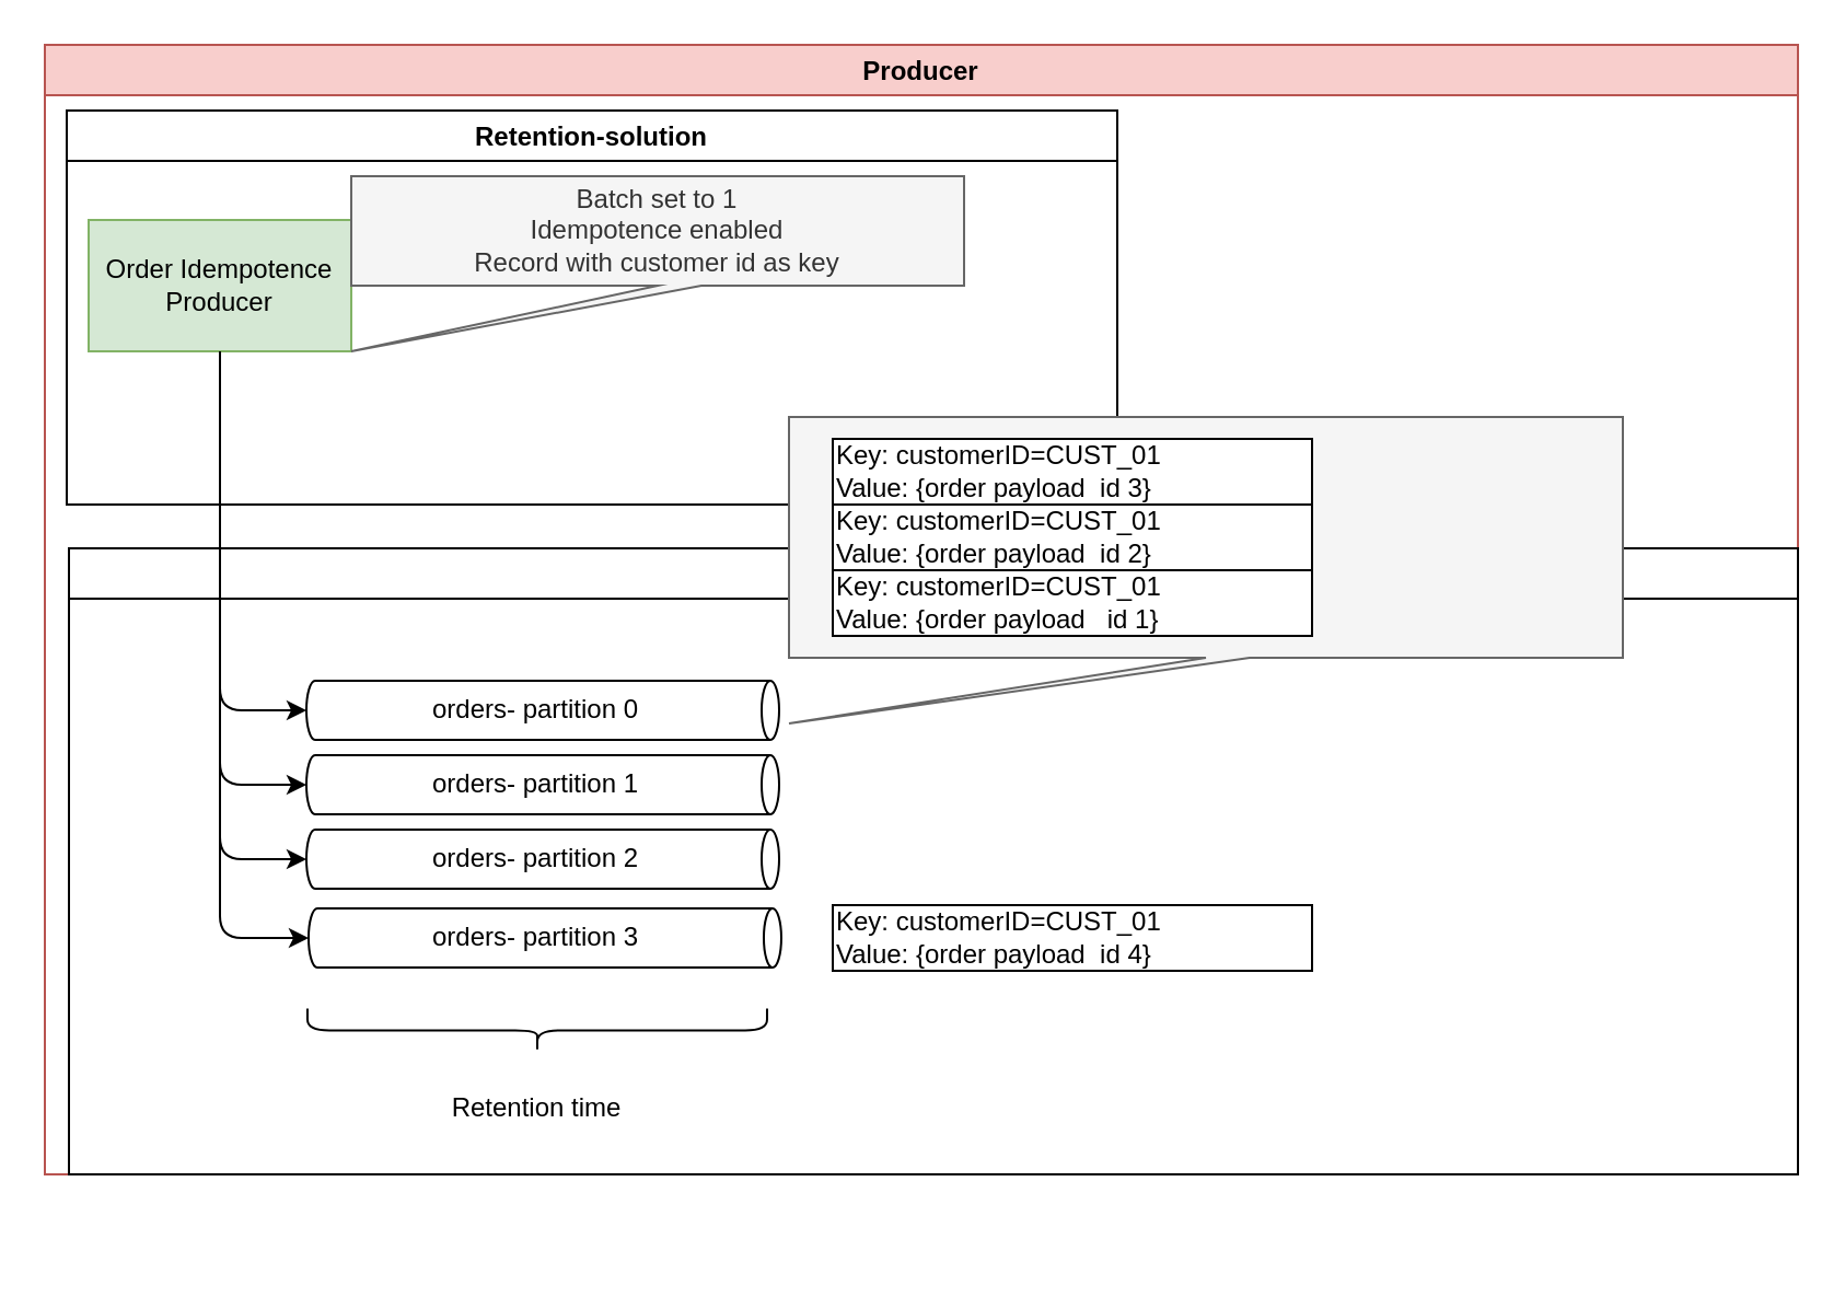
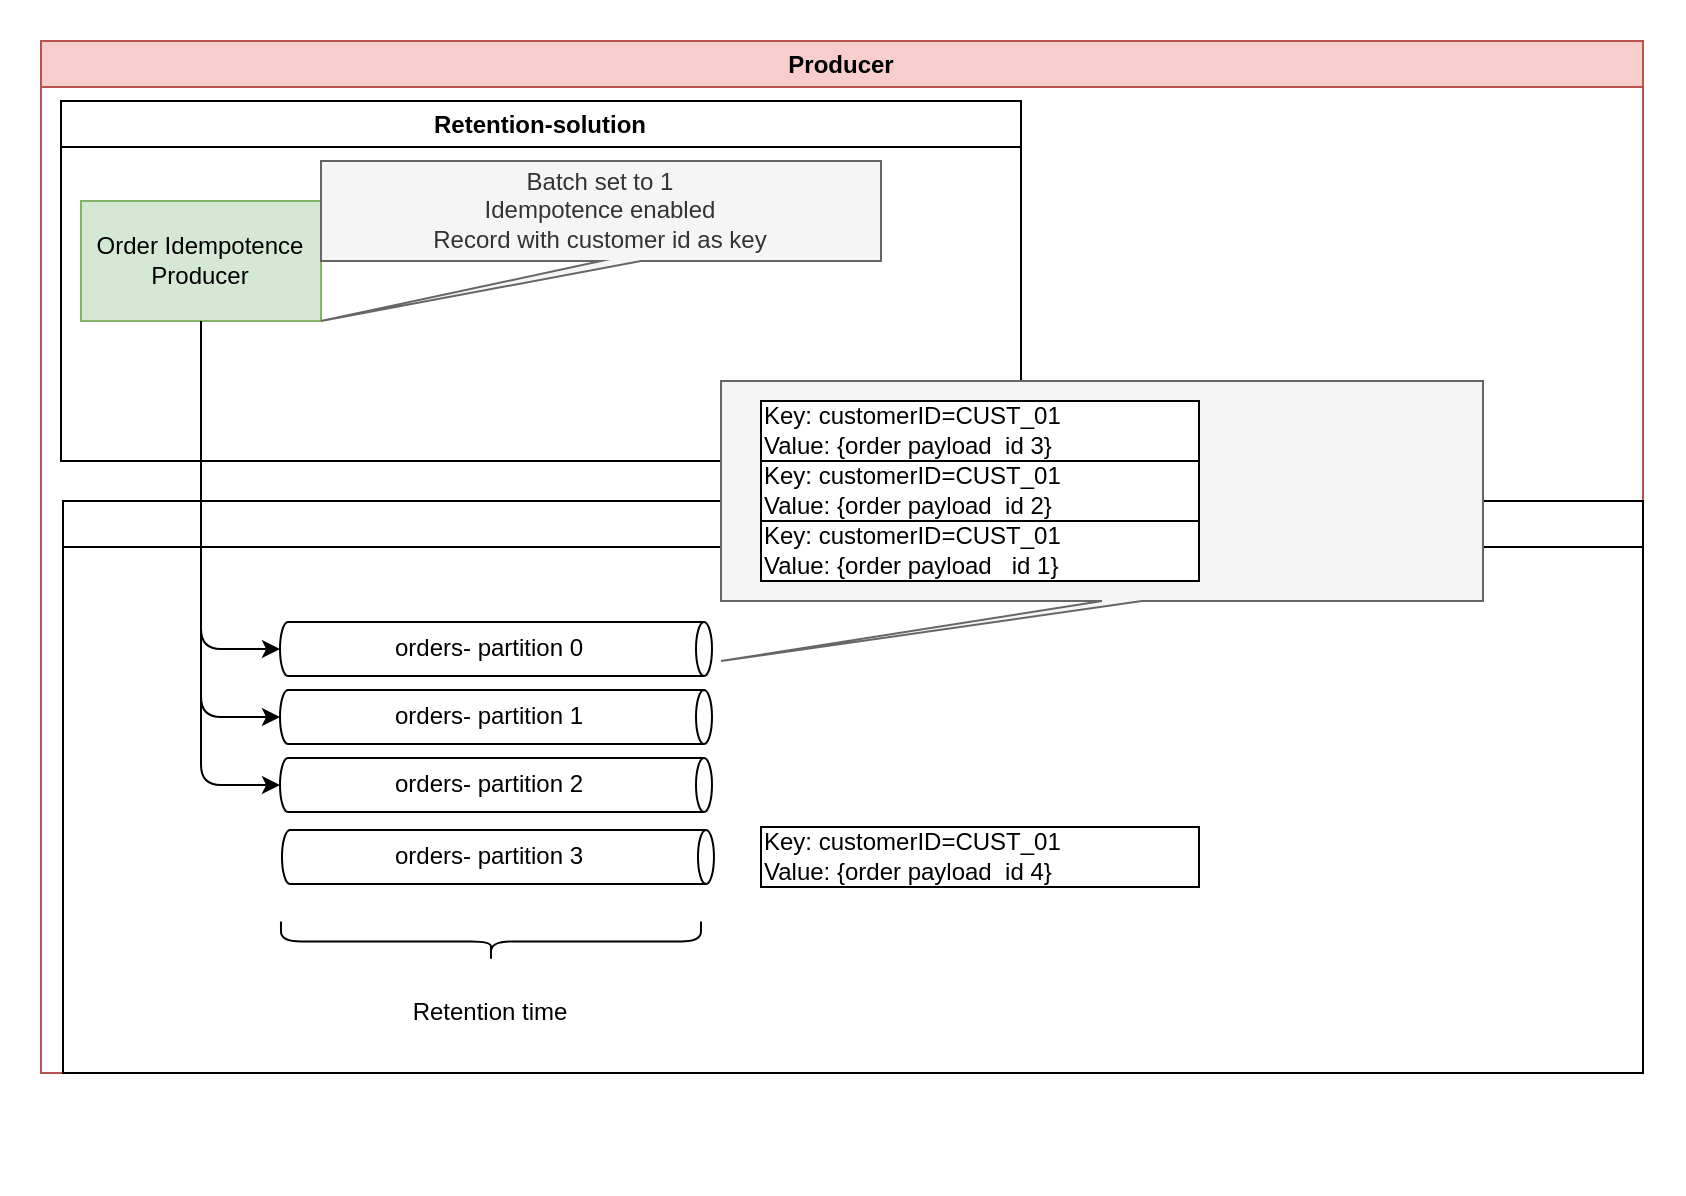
- <mxCell id="21" style="edgeStyle=orthogonalEdgeStyle;html=1;entryX=0.5;entryY=1;entryDx=0;entryDy=0;entryPerimeter=0;exitX=0.5;exitY=1;exitDx=0;exitDy=0;" edge="1" parent="2" source="4" target="16"><mxGeometry relative="1" as="geometry"><mxPoint x="90" y="150" as="sourcePoint" /><mxPoint x="129.5" y="382" as="targetPoint" /></mxGeometry></mxCell>
